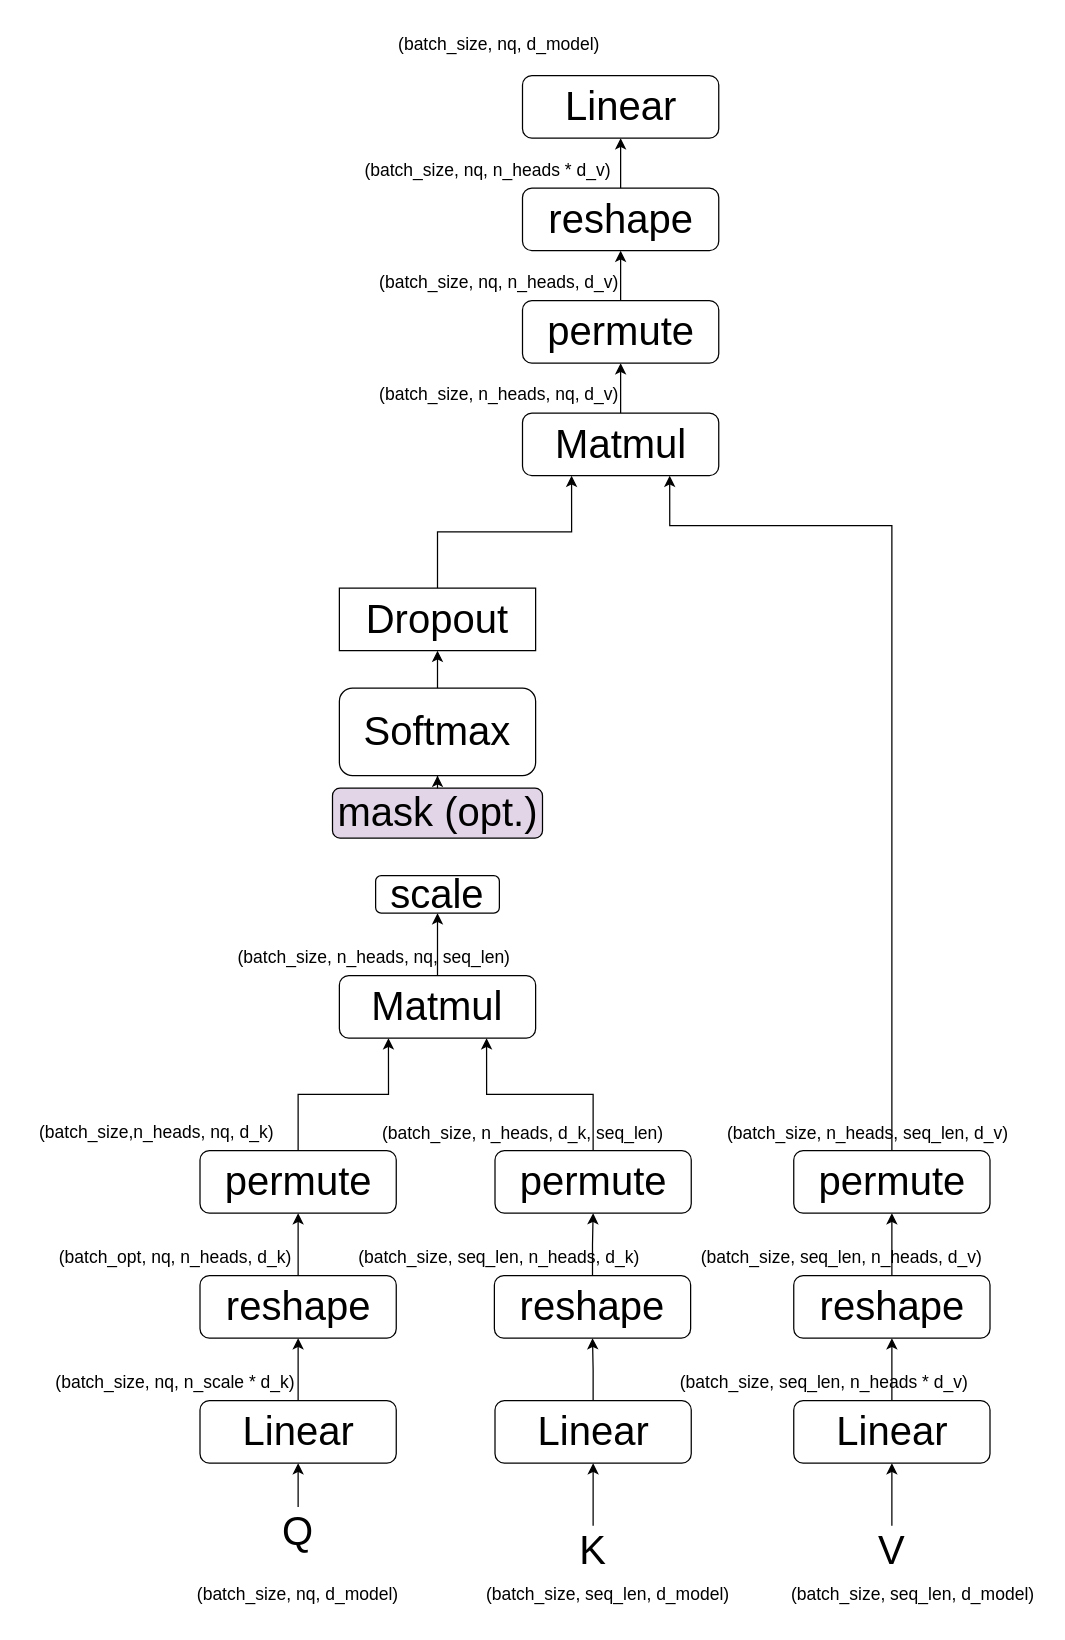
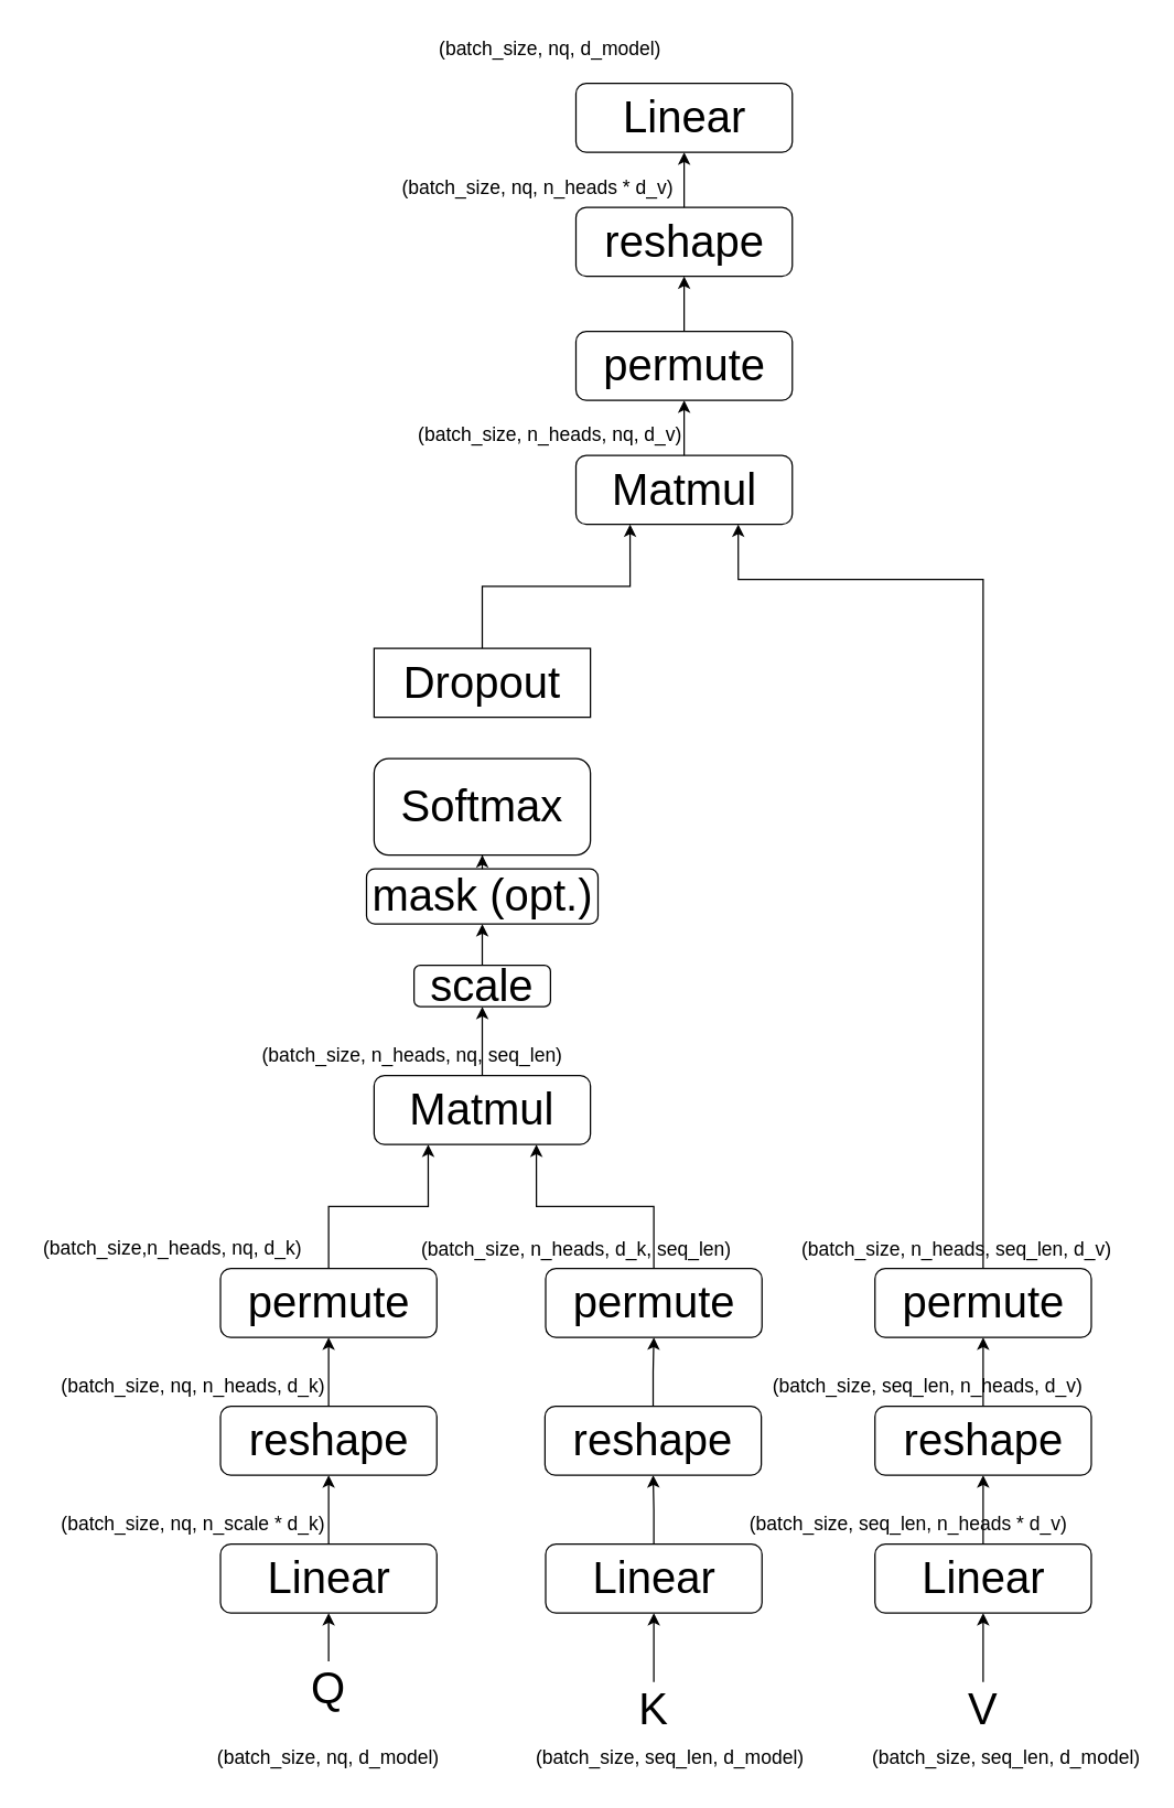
- <mxCell id="55" value="&lt;font style=&quot;font-size: 14px;&quot;&gt;(batch_size, nq, n_heads, d_v)&lt;/font&gt;" style="text;html=1;strokeColor=none;fillColor=none;align=center;verticalAlign=middle;whiteSpace=wrap;rounded=0;" vertex="1" parent="1"><mxGeometry x="280" y="210" width="237.5" height="30" as="geometry" /></mxCell>
- <mxCell id="44" value="" style="edgeStyle=orthogonalEdgeStyle;rounded=0;orthogonalLoop=1;jettySize=auto;html=1;" edge="1" parent="1" source="45" target="47"><mxGeometry relative="1" as="geometry" /></mxCell>
- <mxCell id="43" value="&lt;span style=&quot;font-size: 32px;&quot;&gt;mask (opt.)&lt;/span&gt;" style="rounded=1;whiteSpace=wrap;html=1;fillColor=#e1d5e7;" vertex="1" parent="1"><mxGeometry x="265.5" y="630" width="168" height="40" as="geometry" /></mxCell>
+ <mxCell id="43" value="&lt;span style=&quot;font-size: 32px;&quot;&gt;mask (opt.)&lt;/span&gt;" style="rounded=1;whiteSpace=wrap;html=1;" vertex="1" parent="1"><mxGeometry x="265.5" y="630" width="168" height="40" as="geometry" /></mxCell>
+ <mxCell id="40" value="" style="edgeStyle=orthogonalEdgeStyle;rounded=0;orthogonalLoop=1;jettySize=auto;html=1;" edge="1" parent="1" source="41" target="43"><mxGeometry relative="1" as="geometry" /></mxCell>
- <mxCell id="31" value="&lt;font style=&quot;font-size: 14px;&quot;&gt;(batch_opt, nq, n_heads, d_k)&lt;/font&gt;" style="text;html=1;strokeColor=none;fillColor=none;align=center;verticalAlign=middle;whiteSpace=wrap;rounded=0;" vertex="1" parent="1"><mxGeometry x="30" y="990" width="219.5" height="30" as="geometry" /></mxCell>
+ <mxCell id="31" value="&lt;font style=&quot;font-size: 14px;&quot;&gt;(batch_size, nq, n_heads, d_k)&lt;/font&gt;" style="text;html=1;strokeColor=none;fillColor=none;align=center;verticalAlign=middle;whiteSpace=wrap;rounded=0;" vertex="1" parent="1"><mxGeometry x="30" y="990" width="219.5" height="30" as="geometry" /></mxCell>
- <mxCell id="32" value="&lt;font style=&quot;font-size: 14px;&quot;&gt;(batch_size, seq_len, n_heads, d_k)&lt;/font&gt;" style="text;html=1;strokeColor=none;fillColor=none;align=center;verticalAlign=middle;whiteSpace=wrap;rounded=0;" vertex="1" parent="1"><mxGeometry x="280" y="990" width="237.5" height="30" as="geometry" /></mxCell>
